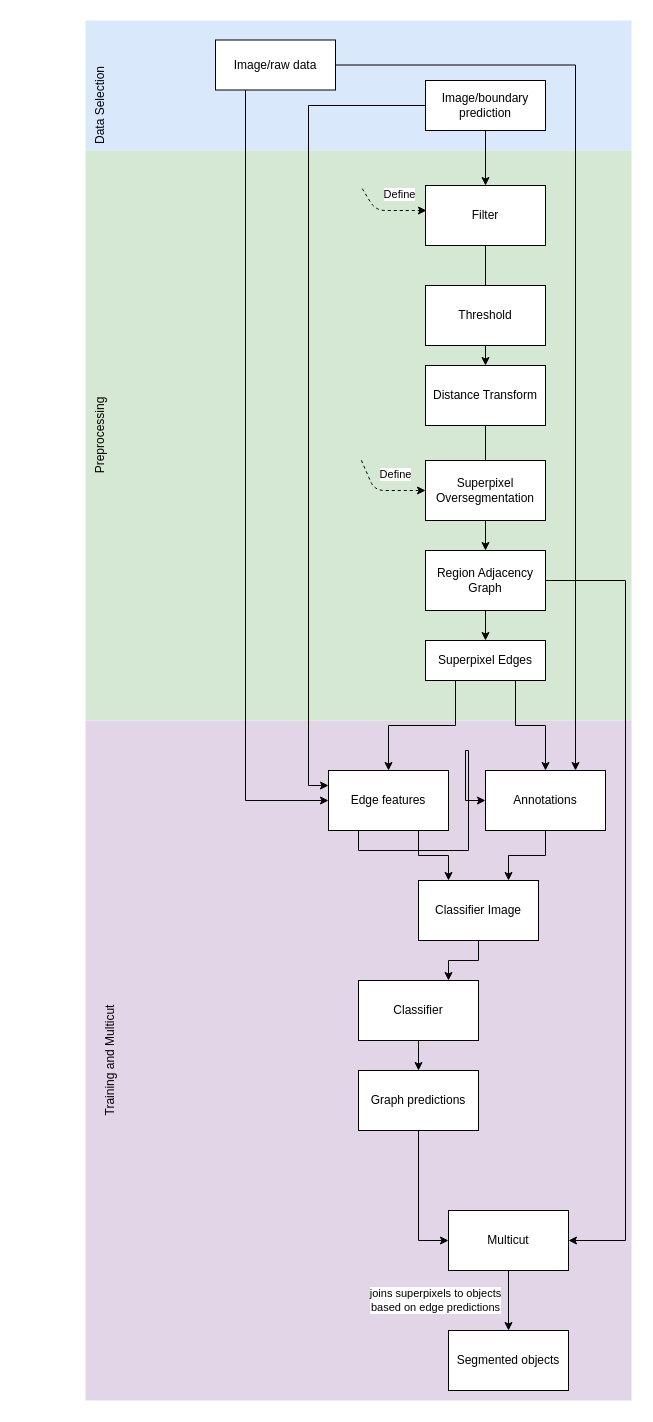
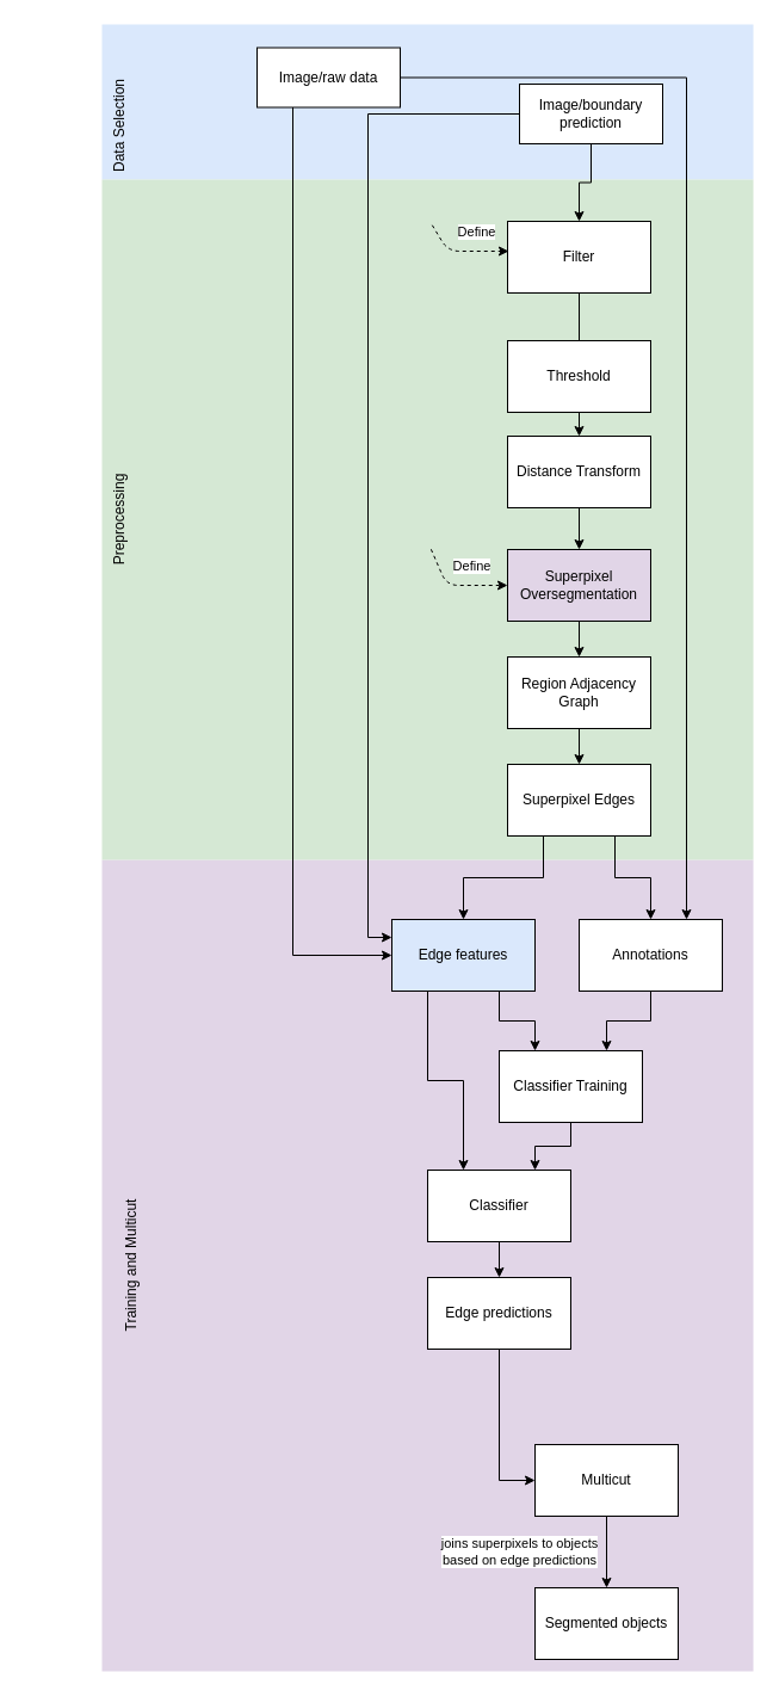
- <mxCell id="23" value="Image/boundary prediction" style="rounded=0;whiteSpace=wrap;html=1;" vertex="1" parent="1"><mxGeometry x="425" y="80" width="120" height="50" as="geometry" /></mxCell>
+ <mxCell id="23" value="Image/boundary prediction" style="rounded=0;whiteSpace=wrap;html=1;" vertex="1" parent="1"><mxGeometry x="435" y="70" width="120" height="50" as="geometry" /></mxCell>
- <mxCell id="16" style="edgeStyle=orthogonalEdgeStyle;rounded=0;orthogonalLoop=1;jettySize=auto;html=1;exitX=0.5;exitY=1;exitDx=0;exitDy=0;endArrow=none;" edge="1" parent="1" source="17" target="15"><mxGeometry relative="1" as="geometry" /></mxCell>
+ <mxCell id="16" style="edgeStyle=orthogonalEdgeStyle;rounded=0;orthogonalLoop=1;jettySize=auto;html=1;exitX=0.5;exitY=1;exitDx=0;exitDy=0;" edge="1" parent="1" source="17" target="15"><mxGeometry relative="1" as="geometry" /></mxCell>
- <mxCell id="15" value="Superpixel Oversegmentation&lt;br&gt;" style="rounded=0;whiteSpace=wrap;html=1;" vertex="1" parent="1"><mxGeometry x="425" y="460" width="120" height="60" as="geometry" /></mxCell>
+ <mxCell id="15" value="Superpixel Oversegmentation&lt;br&gt;" style="rounded=0;whiteSpace=wrap;html=1;fillColor=#e1d5e7;" vertex="1" parent="1"><mxGeometry x="425" y="460" width="120" height="60" as="geometry" /></mxCell>
- <mxCell id="28" value="Superpixel Edges&lt;br&gt;" style="rounded=0;whiteSpace=wrap;html=1;" vertex="1" parent="1"><mxGeometry x="425" y="640" width="120" height="40" as="geometry" /></mxCell>
+ <mxCell id="28" value="Superpixel Edges&lt;br&gt;" style="rounded=0;whiteSpace=wrap;html=1;" vertex="1" parent="1"><mxGeometry x="425" y="640" width="120" height="60" as="geometry" /></mxCell>
- <mxCell id="31" value="Edge features&lt;br&gt;" style="rounded=0;whiteSpace=wrap;html=1;" vertex="1" parent="1"><mxGeometry x="328" y="770" width="120" height="60" as="geometry" /></mxCell>
+ <mxCell id="31" value="Edge features&lt;br&gt;" style="rounded=0;whiteSpace=wrap;html=1;fillColor=#dae8fc;" vertex="1" parent="1"><mxGeometry x="328" y="770" width="120" height="60" as="geometry" /></mxCell>
- <mxCell id="30" style="edgeStyle=orthogonalEdgeStyle;rounded=0;orthogonalLoop=1;jettySize=auto;html=1;exitX=0.25;exitY=1;exitDx=0;exitDy=0;" edge="1" parent="1" source="31" target="11"><mxGeometry relative="1" as="geometry" /></mxCell>
+ <mxCell id="30" style="edgeStyle=orthogonalEdgeStyle;rounded=0;orthogonalLoop=1;jettySize=auto;html=1;exitX=0.25;exitY=1;exitDx=0;exitDy=0;entryX=0.25;entryY=0;entryDx=0;entryDy=0;" edge="1" parent="1" source="31" target="35"><mxGeometry relative="1" as="geometry" /></mxCell>
- <mxCell id="27" style="edgeStyle=orthogonalEdgeStyle;rounded=0;orthogonalLoop=1;jettySize=auto;html=1;exitX=1;exitY=0.5;exitDx=0;exitDy=0;entryX=1;entryY=0.5;entryDx=0;entryDy=0;" edge="1" parent="1" source="42" target="39"><mxGeometry relative="1" as="geometry"><Array as="points"><mxPoint x="625" y="580" /><mxPoint x="625" y="1240" /></Array></mxGeometry></mxCell>
- <mxCell id="33" value="Classifier Image" style="rounded=0;whiteSpace=wrap;html=1;" vertex="1" parent="1"><mxGeometry x="418" y="880" width="120" height="60" as="geometry" /></mxCell>
+ <mxCell id="33" value="Classifier Training" style="rounded=0;whiteSpace=wrap;html=1;" vertex="1" parent="1"><mxGeometry x="418" y="880" width="120" height="60" as="geometry" /></mxCell>
- <mxCell id="37" value="Graph predictions" style="rounded=0;whiteSpace=wrap;html=1;" vertex="1" parent="1"><mxGeometry x="358" y="1070" width="120" height="60" as="geometry" /></mxCell>
+ <mxCell id="37" value="Edge predictions" style="rounded=0;whiteSpace=wrap;html=1;" vertex="1" parent="1"><mxGeometry x="358" y="1070" width="120" height="60" as="geometry" /></mxCell>
